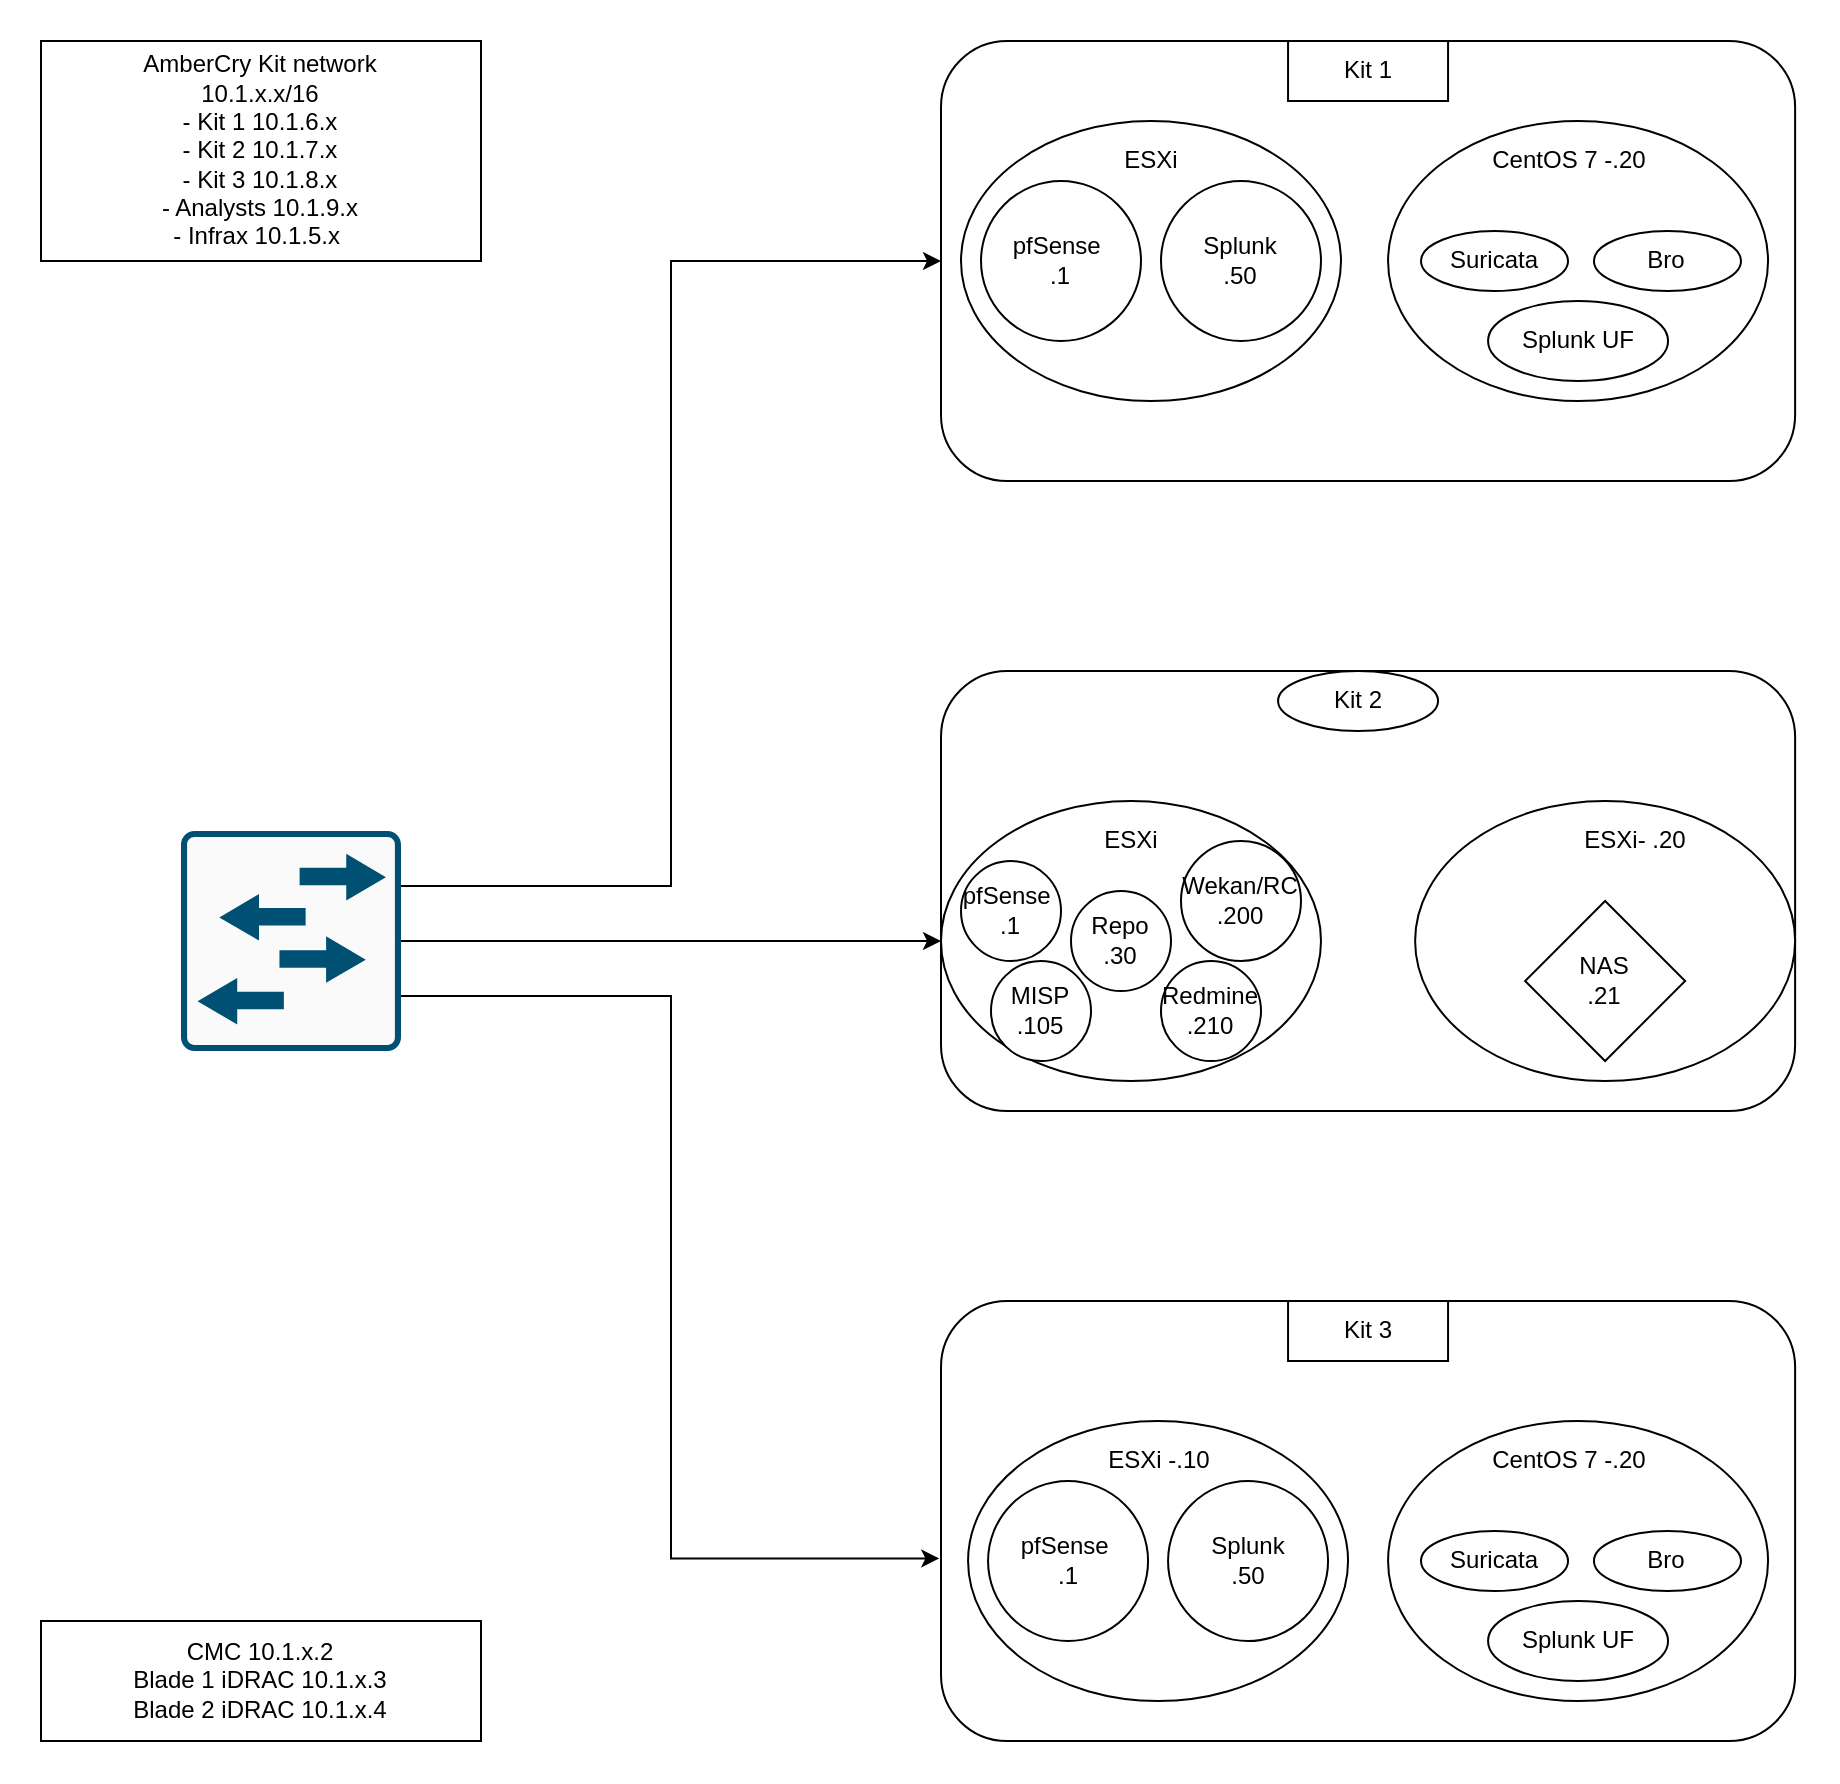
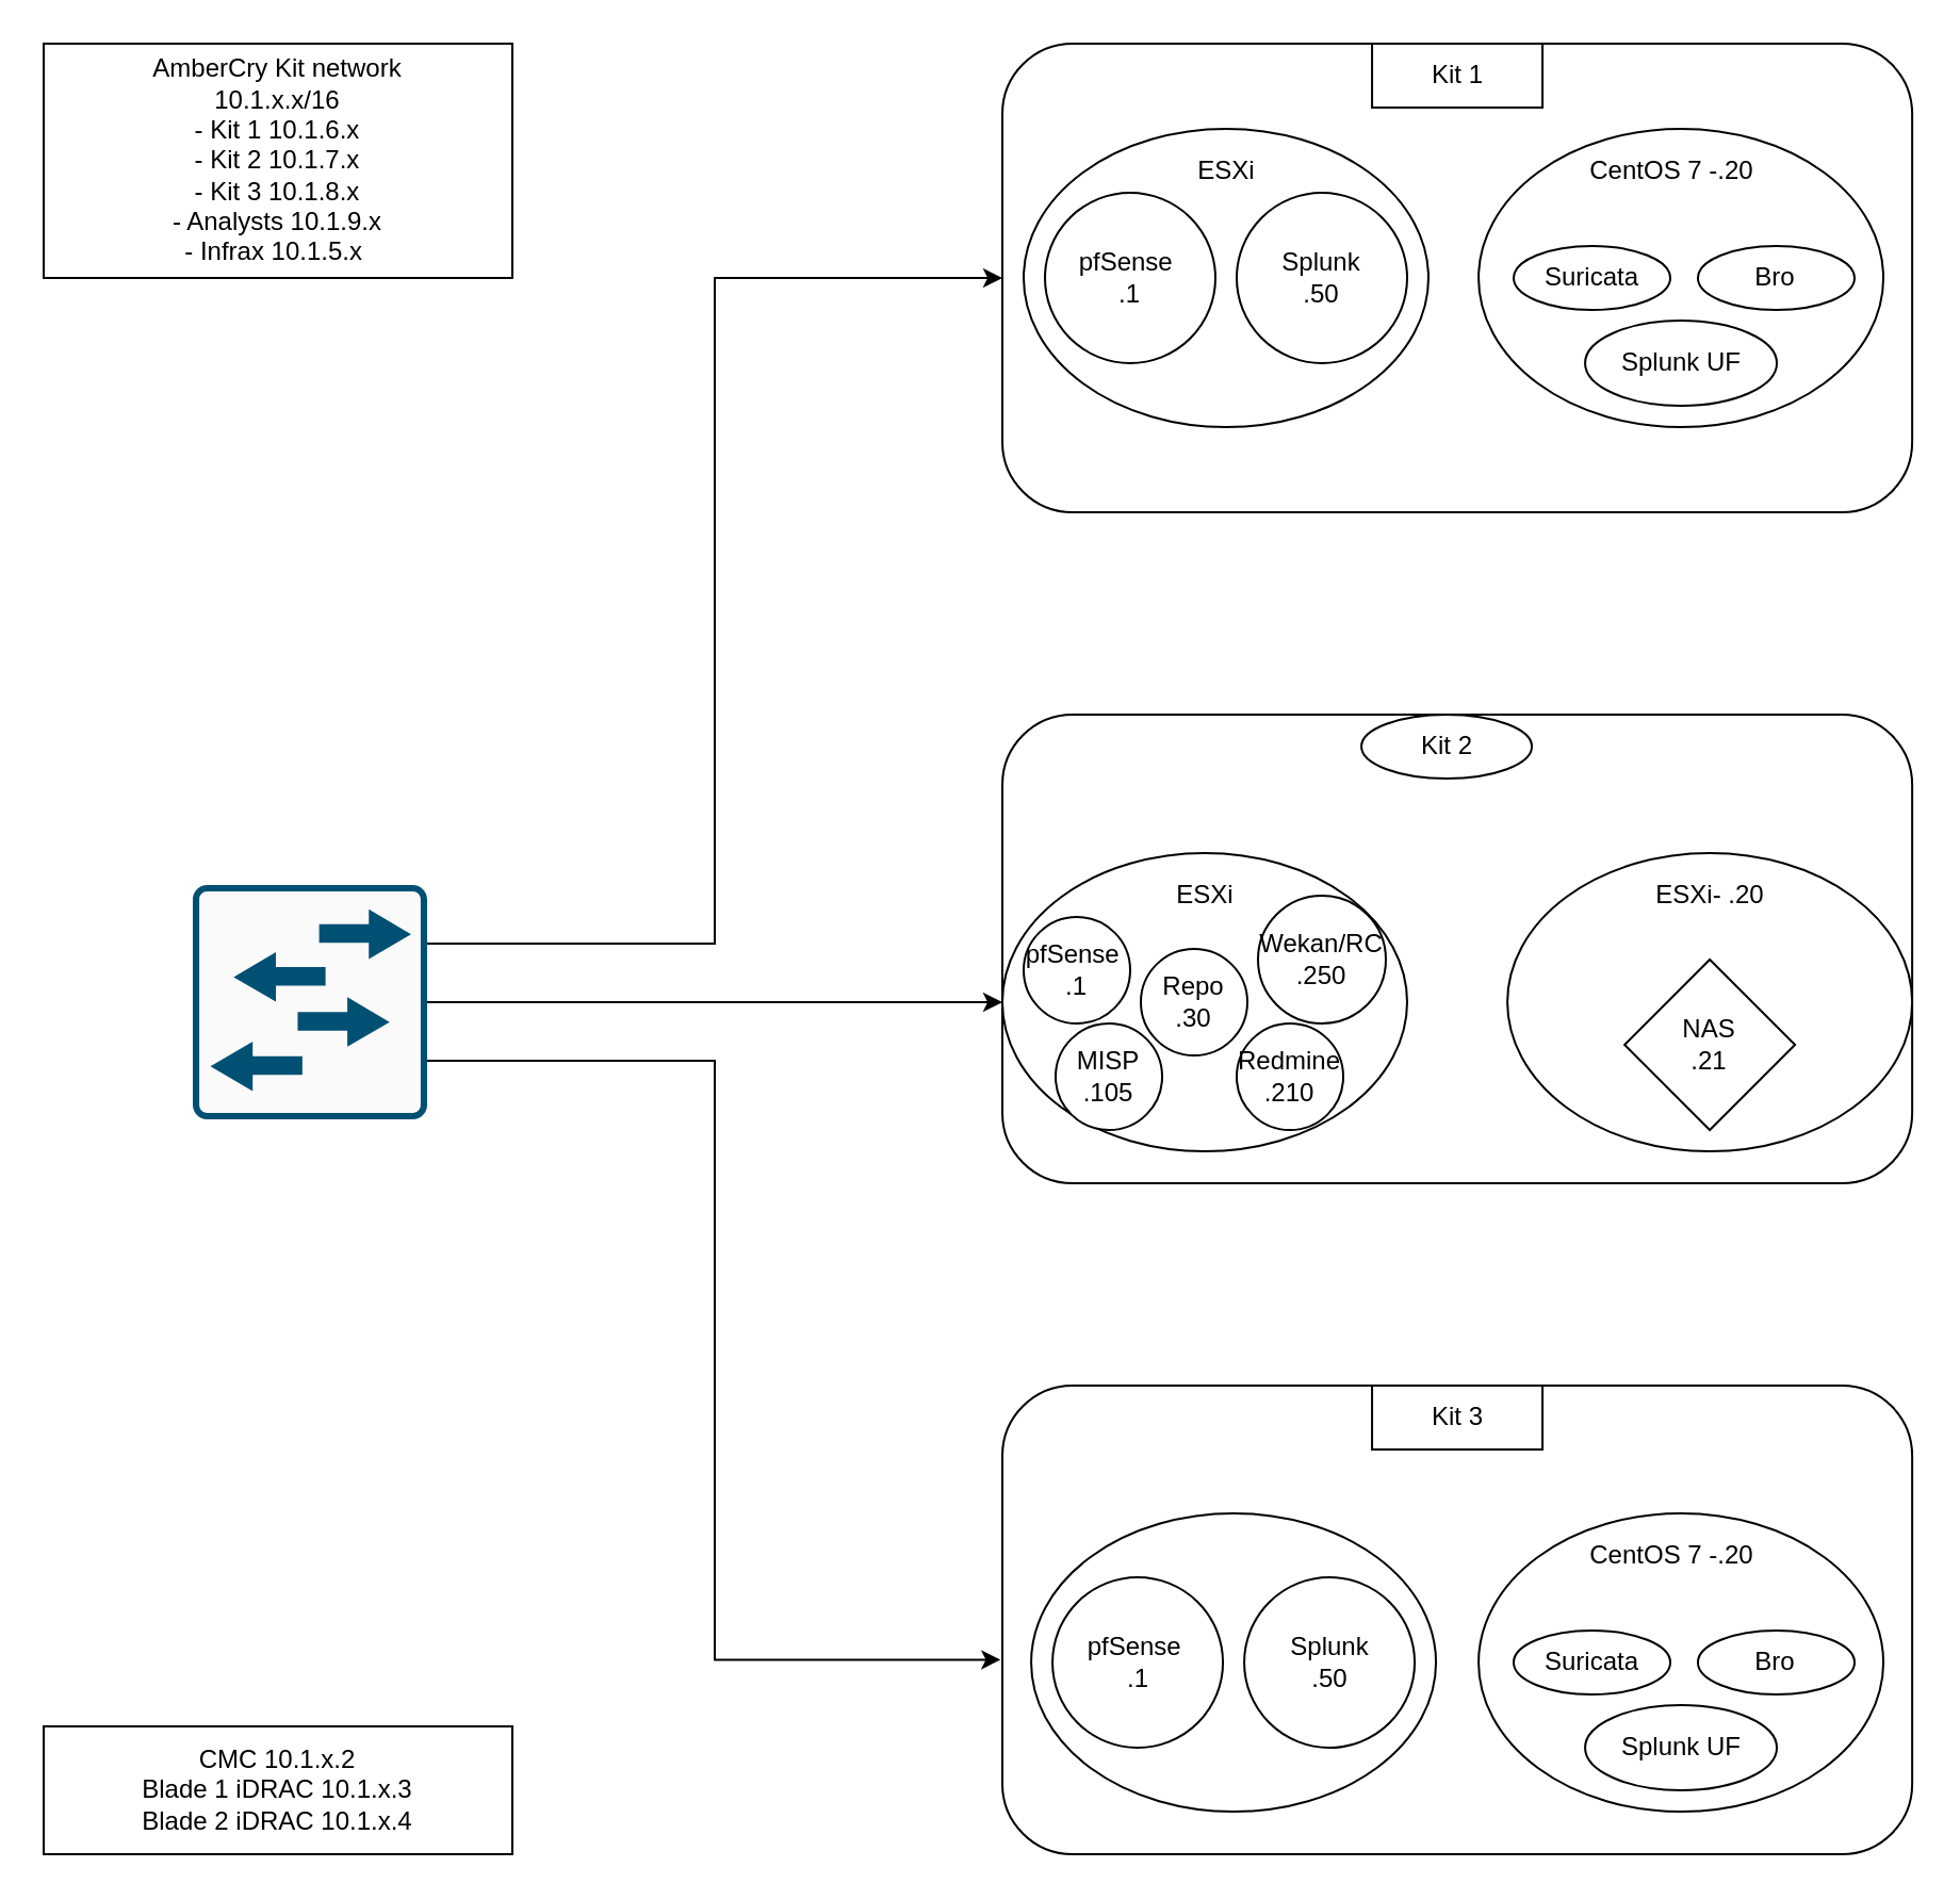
- <mxCell id="23" value="ESXi- .20" style="text;html=1;resizable=0;autosize=1;align=center;verticalAlign=middle;points=[];fillColor=none;strokeColor=none;rounded=0;" vertex="1" parent="1"><mxGeometry x="782.06" y="410" width="70" height="20" as="geometry" /></mxCell>
+ <mxCell id="23" value="ESXi- .20" style="text;html=1;resizable=0;autosize=1;align=center;verticalAlign=middle;points=[];fillColor=none;strokeColor=none;rounded=0;" vertex="1" parent="1"><mxGeometry x="767.06" y="410" width="70" height="20" as="geometry" /></mxCell>
- <mxCell id="31" value="Wekan/RC&lt;br&gt;.200" style="ellipse;whiteSpace=wrap;html=1;aspect=fixed;" vertex="1" parent="1"><mxGeometry x="590" y="420" width="60" height="60" as="geometry" /></mxCell>
+ <mxCell id="31" value="Wekan/RC&lt;br&gt;.250" style="ellipse;whiteSpace=wrap;html=1;aspect=fixed;" vertex="1" parent="1"><mxGeometry x="590" y="420" width="60" height="60" as="geometry" /></mxCell>
- <mxCell id="12" value="ESXi -.10" style="text;html=1;resizable=0;autosize=1;align=center;verticalAlign=middle;points=[];fillColor=none;strokeColor=none;rounded=0;" vertex="1" parent="1"><mxGeometry x="543.53" y="720" width="70" height="20" as="geometry" /></mxCell>
